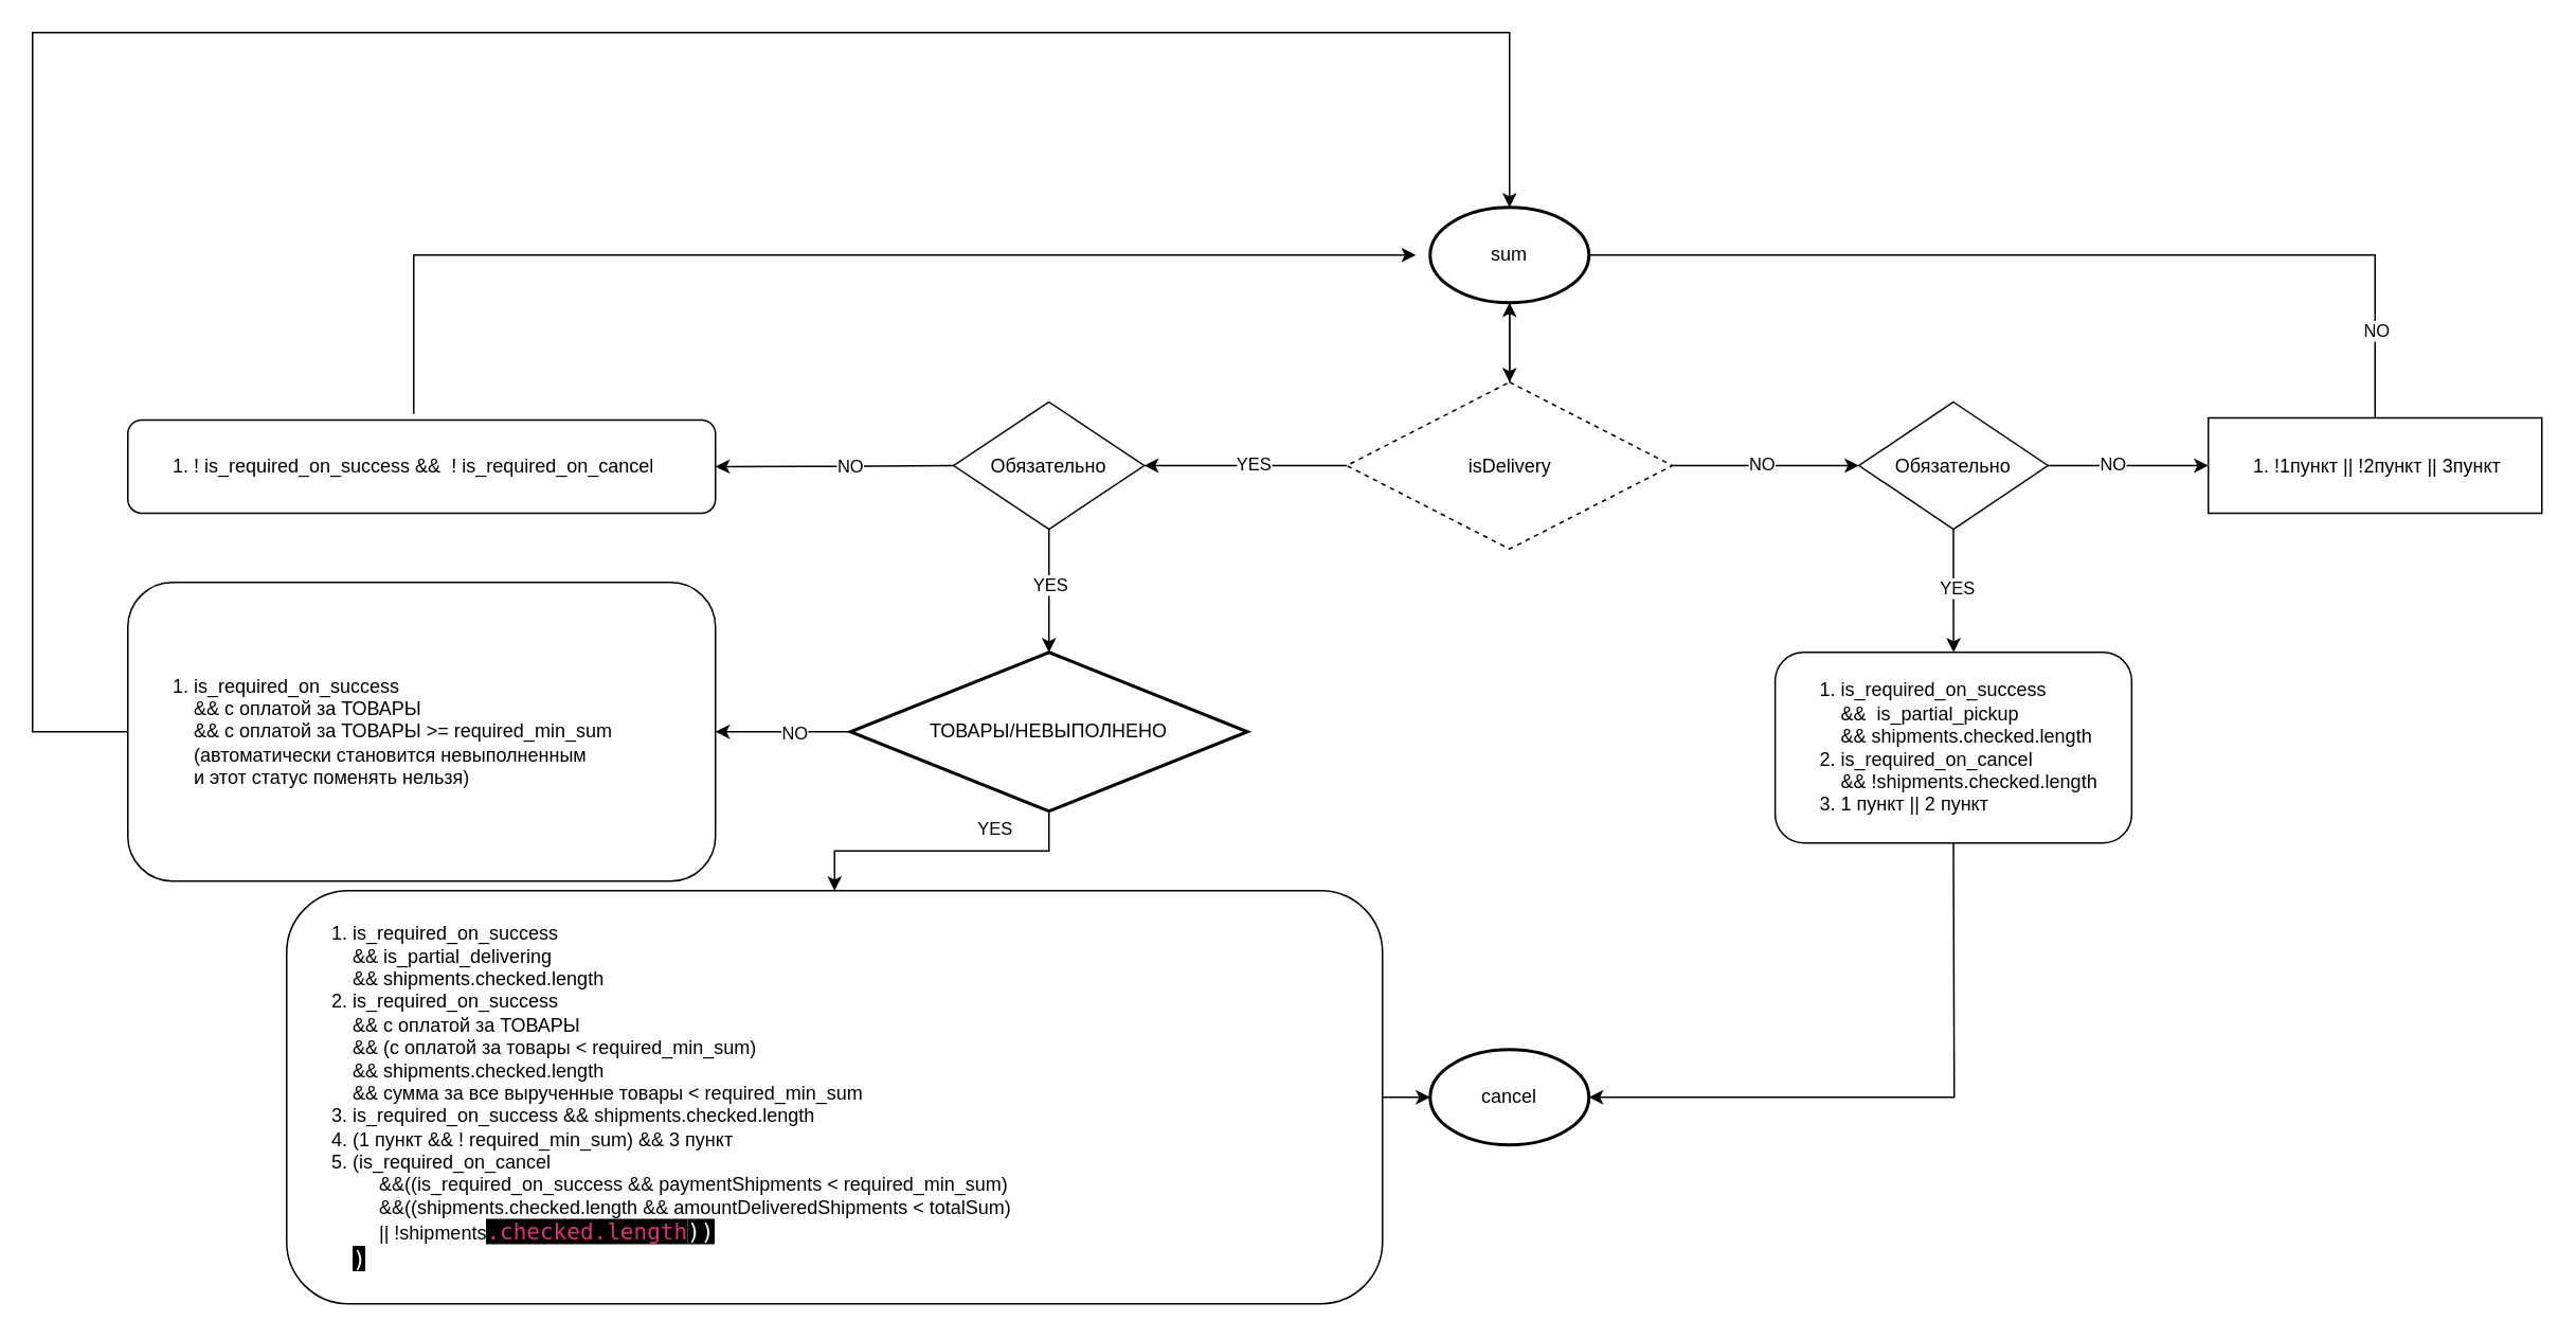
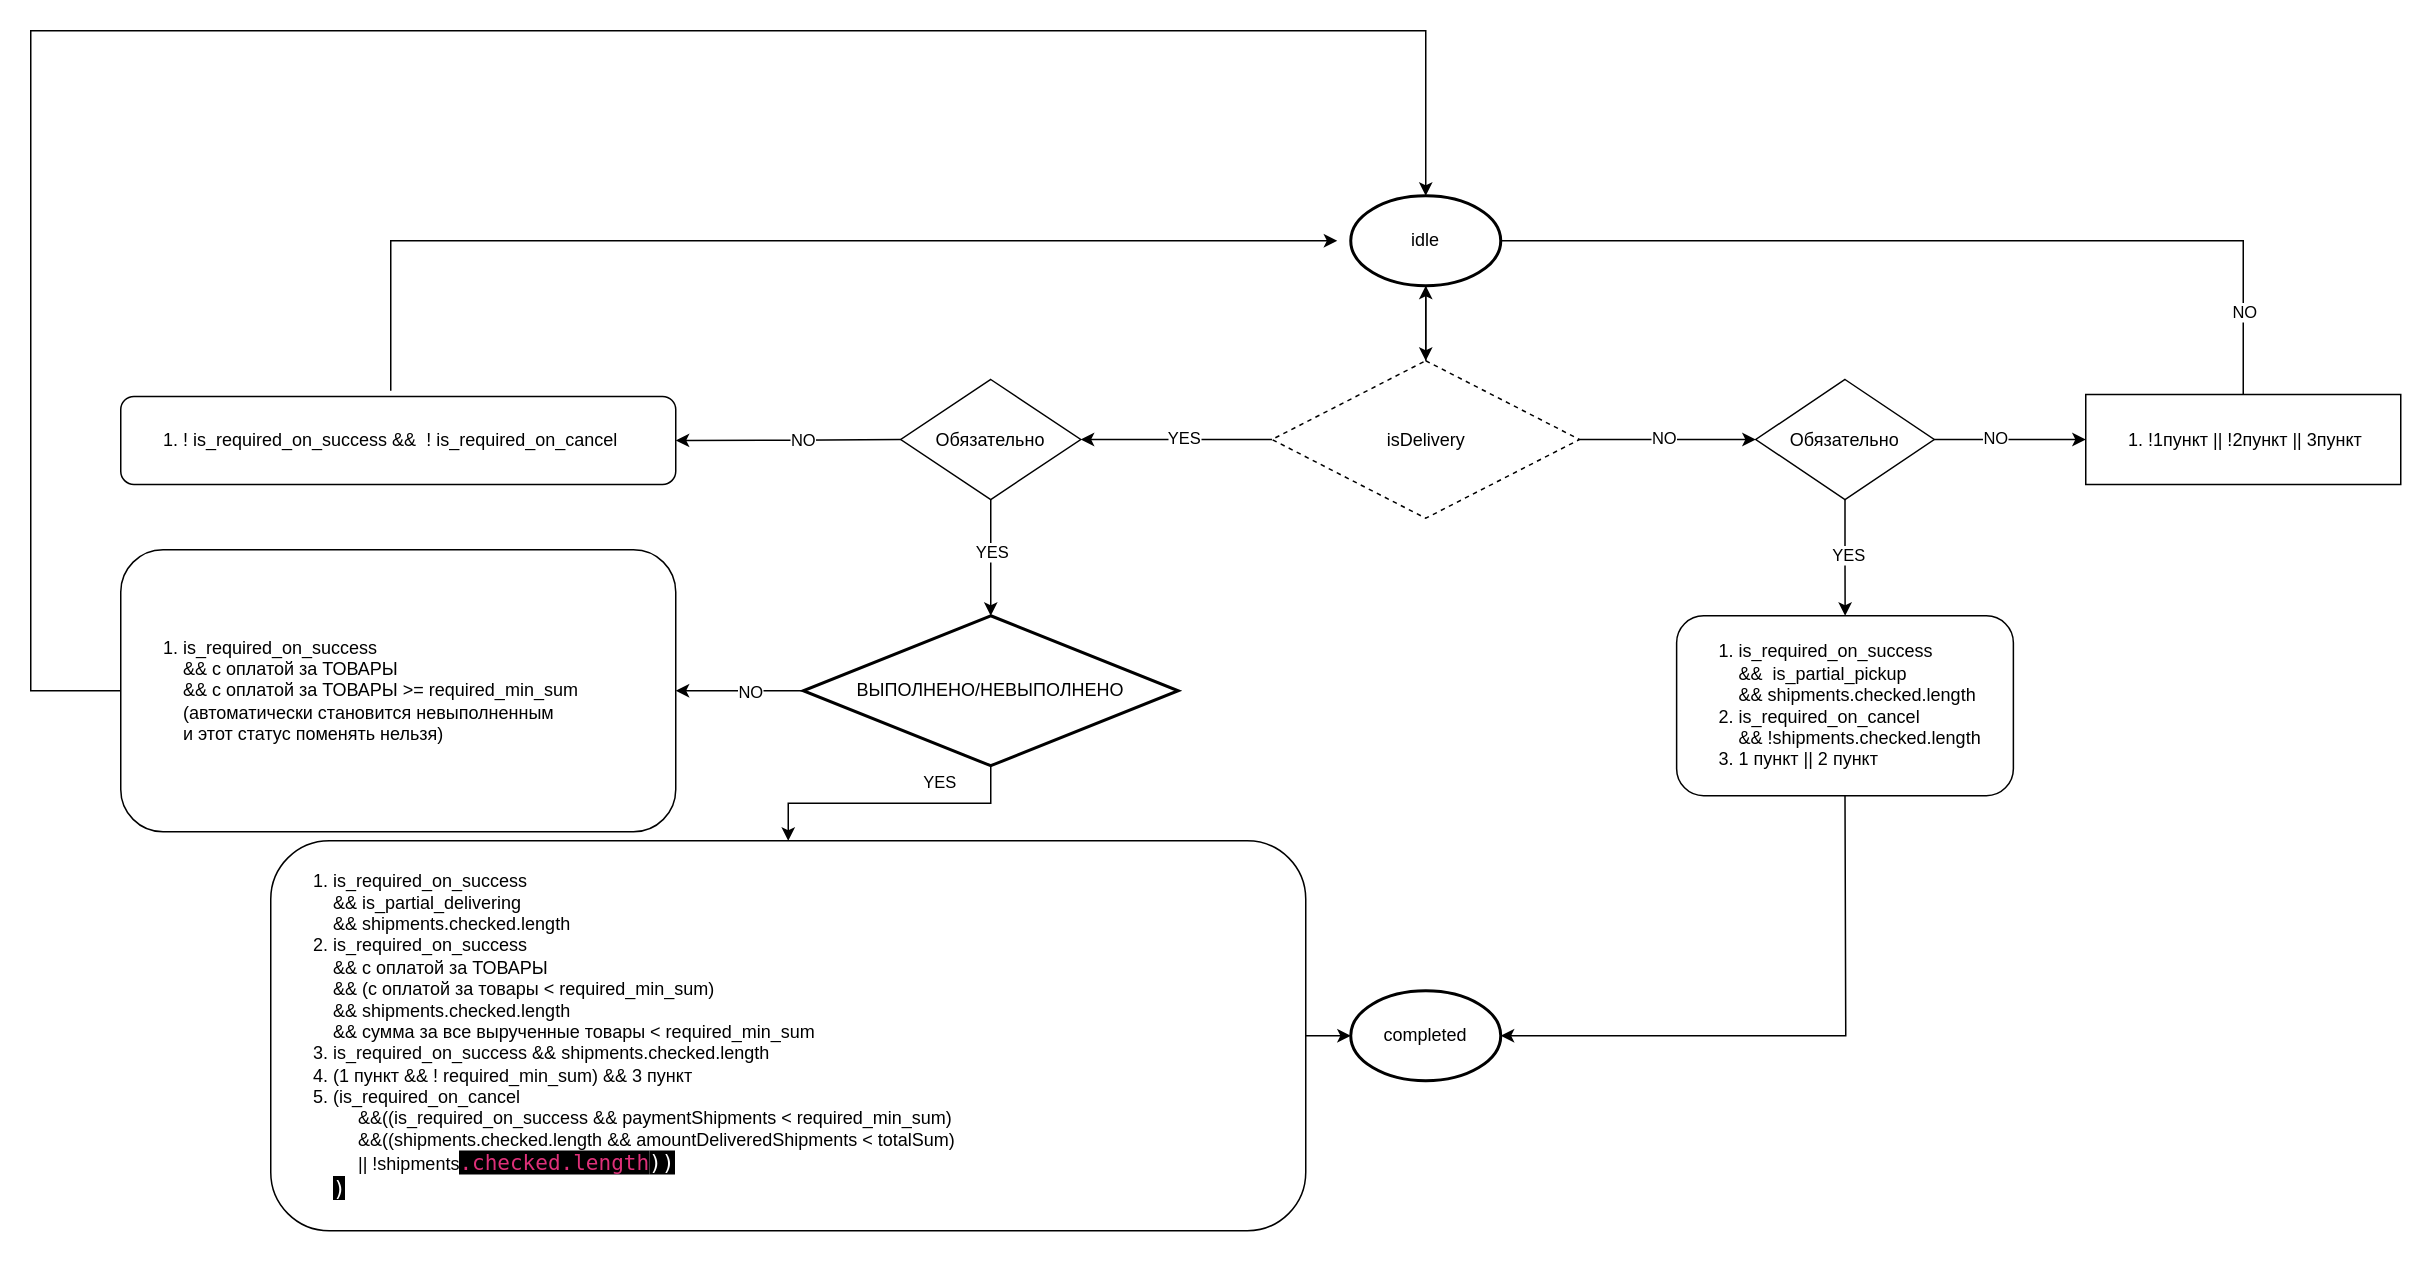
- <mxCell id="22" value="sum" style="strokeWidth=2;html=1;shape=mxgraph.flowchart.start_1;whiteSpace=wrap;" parent="1" vertex="1"><mxGeometry x="900" y="130" width="100" height="60" as="geometry" /></mxCell>
+ <mxCell id="22" value="idle" style="strokeWidth=2;html=1;shape=mxgraph.flowchart.start_1;whiteSpace=wrap;" parent="1" vertex="1"><mxGeometry x="900" y="130" width="100" height="60" as="geometry" /></mxCell>
- <mxCell id="33" value="ТОВАРЫ/НЕВЫПОЛНЕНО" style="strokeWidth=2;html=1;shape=mxgraph.flowchart.decision;whiteSpace=wrap;" parent="1" vertex="1"><mxGeometry x="535" y="410" width="250" height="100" as="geometry" /></mxCell>
+ <mxCell id="33" value="ВЫПОЛНЕНО/НЕВЫПОЛНЕНО" style="strokeWidth=2;html=1;shape=mxgraph.flowchart.decision;whiteSpace=wrap;" parent="1" vertex="1"><mxGeometry x="535" y="410" width="250" height="100" as="geometry" /></mxCell>
- <mxCell id="25" value="cancel" style="strokeWidth=2;html=1;shape=mxgraph.flowchart.start_1;whiteSpace=wrap;" parent="1" vertex="1"><mxGeometry x="900" y="660" width="100" height="60" as="geometry" /></mxCell>
+ <mxCell id="25" value="completed" style="strokeWidth=2;html=1;shape=mxgraph.flowchart.start_1;whiteSpace=wrap;" parent="1" vertex="1"><mxGeometry x="900" y="660" width="100" height="60" as="geometry" /></mxCell>
